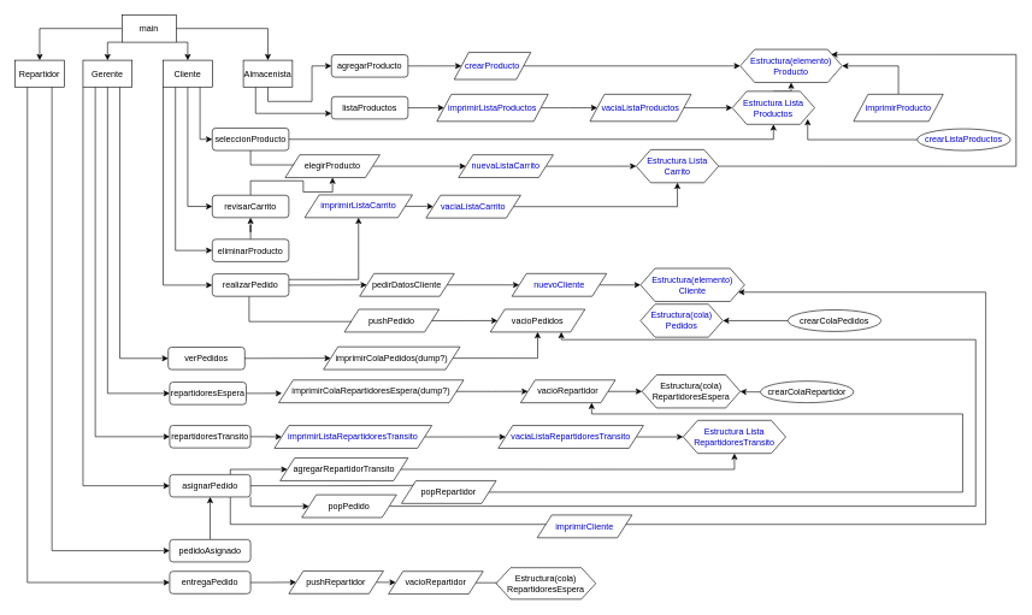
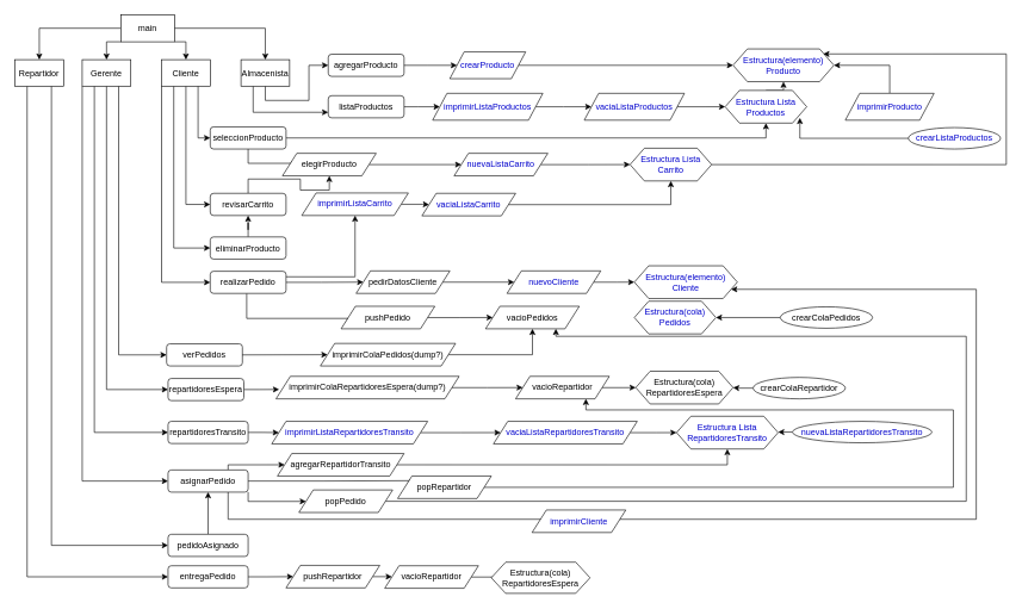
+ <mxCell id="90" style="edgeStyle=orthogonalEdgeStyle;rounded=0;orthogonalLoop=1;jettySize=auto;html=1;entryX=1;entryY=0.5;entryDx=0;entryDy=0;" edge="1" parent="1" source="91" target="89"><mxGeometry relative="1" as="geometry" /></mxCell>
+ <mxCell id="91" value="&lt;font color=&quot;#0000cc&quot;&gt;nuevaListaRepartidoresTransito&lt;/font&gt;" style="ellipse;whiteSpace=wrap;html=1;" vertex="1" parent="1"><mxGeometry x="1107" y="589" width="195" height="30" as="geometry" /></mxCell>
